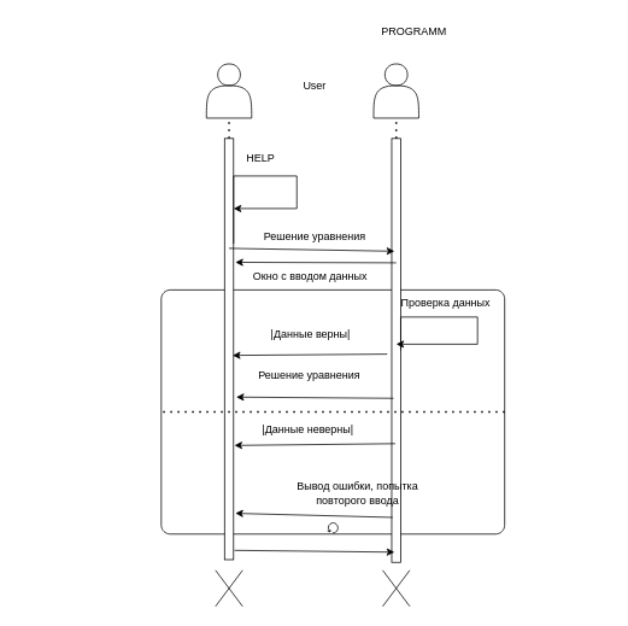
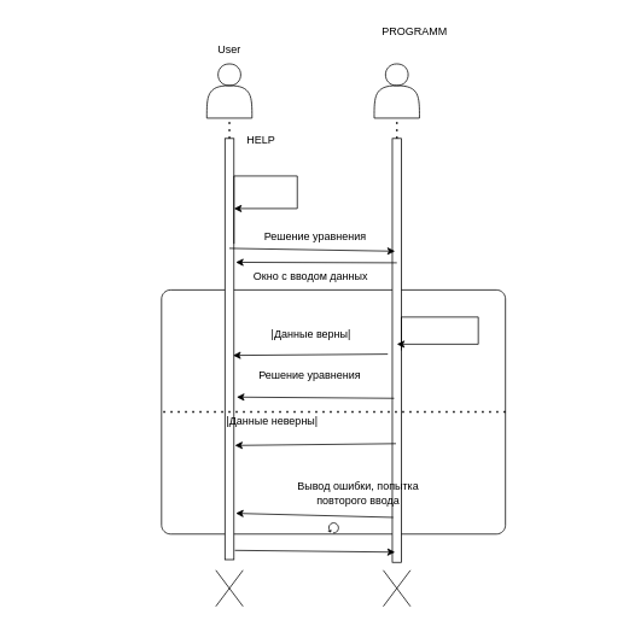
- <mxCell id="5" value="User" style="text;html=1;align=center;verticalAlign=middle;whiteSpace=wrap;rounded=0;" vertex="1" parent="1"><mxGeometry x="318" y="80" width="60" height="30" as="geometry" /></mxCell>
+ <mxCell id="5" value="User" style="text;html=1;align=center;verticalAlign=middle;whiteSpace=wrap;rounded=0;" vertex="1" parent="1"><mxGeometry x="223" y="40" width="60" height="30" as="geometry" /></mxCell>
- <mxCell id="7" value="HELP" style="text;html=1;align=center;verticalAlign=middle;whiteSpace=wrap;rounded=0;" vertex="1" parent="1"><mxGeometry x="258" y="160" width="60" height="30" as="geometry" /></mxCell>
+ <mxCell id="7" value="HELP" style="text;html=1;align=center;verticalAlign=middle;whiteSpace=wrap;rounded=0;" vertex="1" parent="1"><mxGeometry x="258" y="140" width="60" height="30" as="geometry" /></mxCell>
- <mxCell id="3" value="Проверка данных" style="text;html=1;align=center;verticalAlign=middle;whiteSpace=wrap;rounded=0;" vertex="1" parent="2"><mxGeometry x="260" width="110" height="30" as="geometry" /></mxCell>
- <mxCell id="25" value="|Данные неверны|" style="text;html=1;align=center;verticalAlign=middle;whiteSpace=wrap;rounded=0;" vertex="1" parent="1"><mxGeometry x="283" y="460" width="115" height="30" as="geometry" /></mxCell>
+ <mxCell id="25" value="|Данные неверны|" style="text;html=1;align=center;verticalAlign=middle;whiteSpace=wrap;rounded=0;" vertex="1" parent="1"><mxGeometry x="243" y="450" width="115" height="30" as="geometry" /></mxCell>
